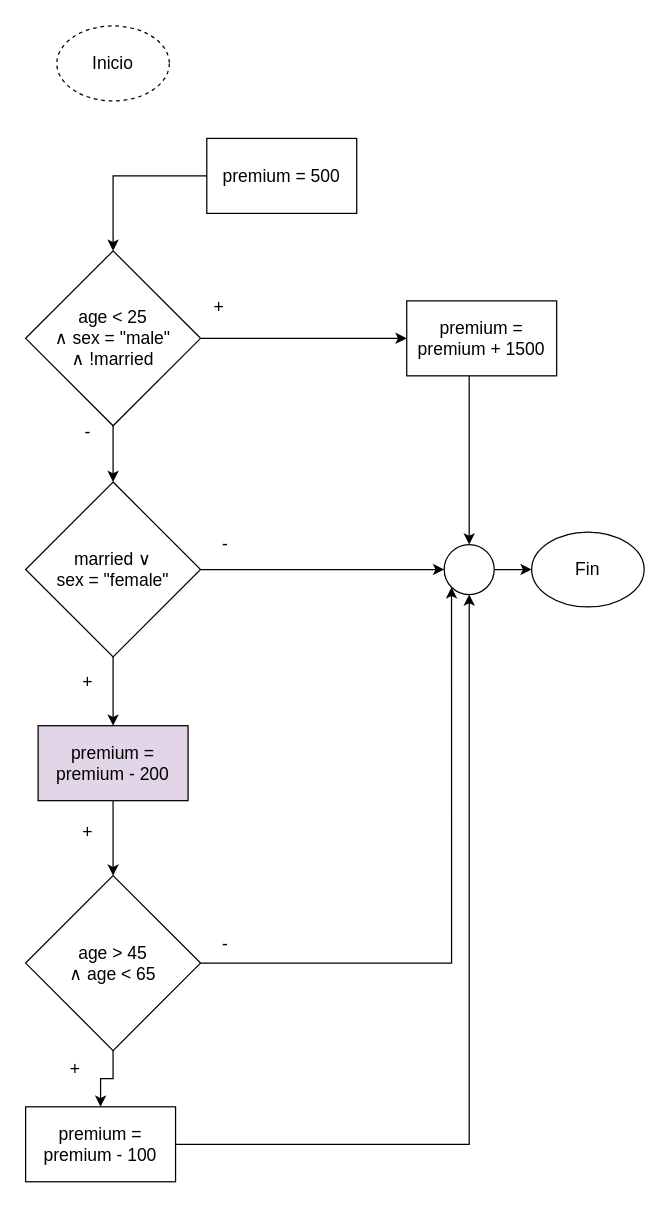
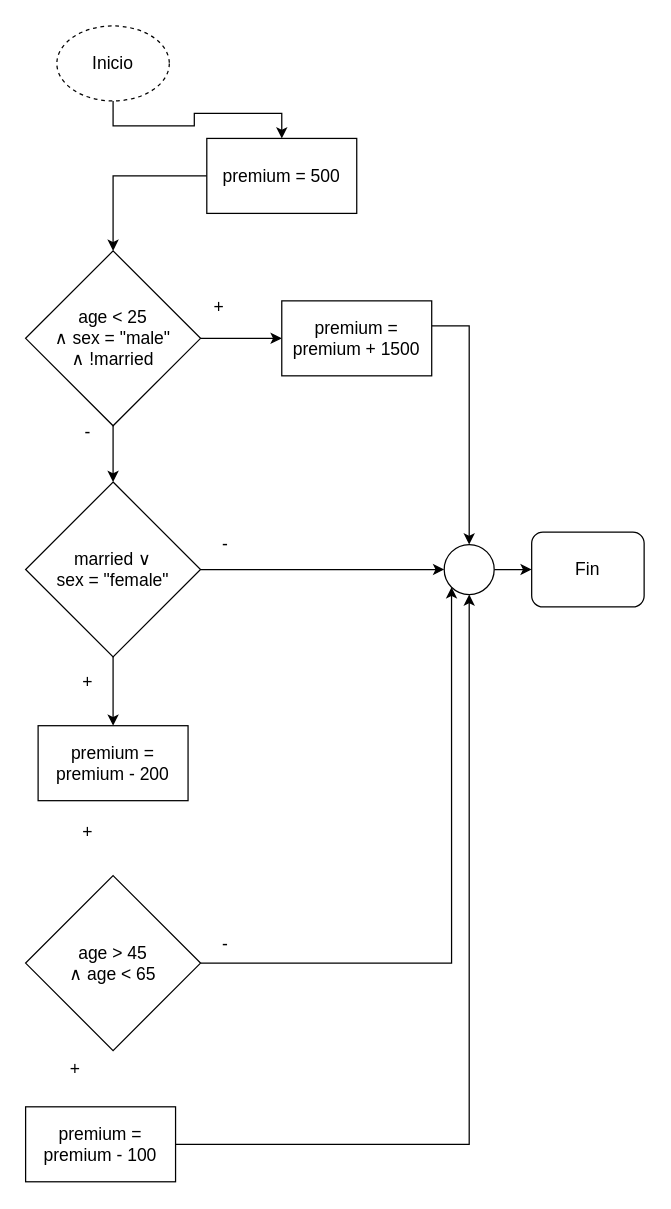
+ <mxCell id="2" style="edgeStyle=orthogonalEdgeStyle;rounded=0;orthogonalLoop=1;jettySize=auto;html=1;exitX=0.5;exitY=1;exitDx=0;exitDy=0;fontSize=14;" edge="1" parent="1" source="3" target="6"><mxGeometry relative="1" as="geometry" /></mxCell>
- <mxCell id="11" value="premium = premium + 1500" style="rounded=0;whiteSpace=wrap;html=1;fontSize=14;" vertex="1" parent="1"><mxGeometry x="325" y="240" width="120" height="60" as="geometry" /></mxCell>
+ <mxCell id="11" value="premium = premium + 1500" style="rounded=0;whiteSpace=wrap;html=1;fontSize=14;" vertex="1" parent="1"><mxGeometry x="225" y="240" width="120" height="60" as="geometry" /></mxCell>
- <mxCell id="4" value="Fin" style="ellipse;whiteSpace=wrap;html=1;fontSize=14;" vertex="1" parent="1"><mxGeometry x="425" y="425" width="90" height="60" as="geometry" /></mxCell>
+ <mxCell id="4" value="Fin" style="whiteSpace=wrap;html=1;fontSize=14;rounded=1;" vertex="1" parent="1"><mxGeometry x="425" y="425" width="90" height="60" as="geometry" /></mxCell>
- <mxCell id="18" value="premium = premium - 200" style="rounded=0;whiteSpace=wrap;html=1;fontSize=14;fillColor=#e1d5e7;" vertex="1" parent="1"><mxGeometry x="30" y="580" width="120" height="60" as="geometry" /></mxCell>
+ <mxCell id="18" value="premium = premium - 200" style="rounded=0;whiteSpace=wrap;html=1;fontSize=14;" vertex="1" parent="1"><mxGeometry x="30" y="580" width="120" height="60" as="geometry" /></mxCell>
- <mxCell id="17" style="edgeStyle=orthogonalEdgeStyle;rounded=0;orthogonalLoop=1;jettySize=auto;html=1;fontSize=14;" edge="1" parent="1" source="18" target="25"><mxGeometry relative="1" as="geometry" /></mxCell>
- <mxCell id="23" style="edgeStyle=orthogonalEdgeStyle;rounded=0;orthogonalLoop=1;jettySize=auto;html=1;exitX=0.5;exitY=1;exitDx=0;exitDy=0;fontSize=14;" edge="1" parent="1" source="25" target="27"><mxGeometry relative="1" as="geometry" /></mxCell>
